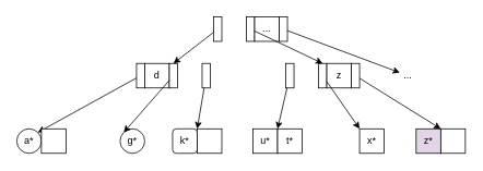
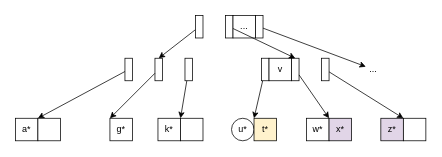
- <mxCell id="6" value="d" style="rounded=0;whiteSpace=wrap;html=1;" vertex="1" parent="4"><mxGeometry x="10" width="30" height="30" as="geometry" /></mxCell>
+ <mxCell id="12" value="v" style="rounded=0;whiteSpace=wrap;html=1;" vertex="1" parent="10"><mxGeometry x="10" width="30" height="30" as="geometry" /></mxCell>
- <mxCell id="14" value="z" style="rounded=0;whiteSpace=wrap;html=1;" vertex="1" parent="10"><mxGeometry x="50" width="30" height="30" as="geometry" /></mxCell>
- <mxCell id="18" value="a*" style="ellipse;whiteSpace=wrap;html=1;" vertex="1" parent="17"><mxGeometry width="30" height="30" as="geometry" /></mxCell>
+ <mxCell id="18" value="a*" style="rounded=0;whiteSpace=wrap;html=1;" vertex="1" parent="17"><mxGeometry width="30" height="30" as="geometry" /></mxCell>
- <mxCell id="21" value="g*" style="ellipse;whiteSpace=wrap;html=1;" vertex="1" parent="20"><mxGeometry x="30" width="30" height="30" as="geometry" /></mxCell>
+ <mxCell id="21" value="g*" style="rounded=0;whiteSpace=wrap;html=1;" vertex="1" parent="20"><mxGeometry x="30" width="30" height="30" as="geometry" /></mxCell>
- <mxCell id="23" value="k*" style="whiteSpace=wrap;html=1;rounded=1;" vertex="1" parent="22"><mxGeometry width="30" height="30" as="geometry" /></mxCell>
+ <mxCell id="23" value="k*" style="rounded=0;whiteSpace=wrap;html=1;" vertex="1" parent="22"><mxGeometry width="30" height="30" as="geometry" /></mxCell>
- <mxCell id="32" value="u*" style="rounded=0;whiteSpace=wrap;html=1;" vertex="1" parent="31"><mxGeometry width="30" height="30" as="geometry" /></mxCell>
+ <mxCell id="32" value="u*" style="ellipse;whiteSpace=wrap;html=1;" vertex="1" parent="31"><mxGeometry width="30" height="30" as="geometry" /></mxCell>
- <mxCell id="33" value="t*" style="rounded=0;whiteSpace=wrap;html=1;" vertex="1" parent="31"><mxGeometry x="30" width="30" height="30" as="geometry" /></mxCell>
+ <mxCell id="33" value="t*" style="rounded=0;whiteSpace=wrap;html=1;fillColor=#fff2cc;" vertex="1" parent="31"><mxGeometry x="30" width="30" height="30" as="geometry" /></mxCell>
+ <mxCell id="29" value="w*" style="rounded=0;whiteSpace=wrap;html=1;" vertex="1" parent="28"><mxGeometry width="30" height="30" as="geometry" /></mxCell>
- <mxCell id="30" value="x*" style="rounded=0;whiteSpace=wrap;html=1;" vertex="1" parent="28"><mxGeometry x="30" width="30" height="30" as="geometry" /></mxCell>
+ <mxCell id="30" value="x*" style="rounded=0;whiteSpace=wrap;html=1;fillColor=#e1d5e7;" vertex="1" parent="28"><mxGeometry x="30" width="30" height="30" as="geometry" /></mxCell>
